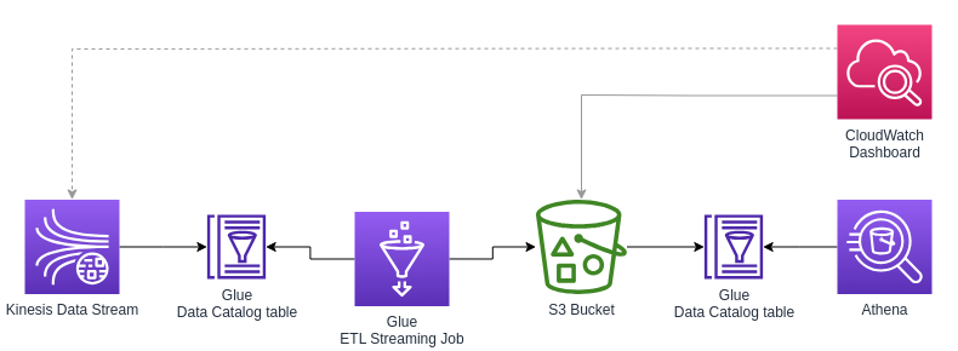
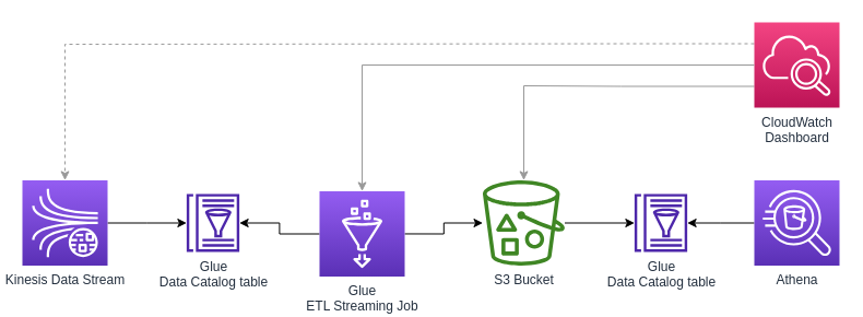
+ <mxCell id="16" value="" style="edgeStyle=orthogonalEdgeStyle;rounded=0;orthogonalLoop=1;jettySize=auto;html=1;strokeColor=#999999;strokeWidth=1;exitX=0;exitY=0.5;exitDx=0;exitDy=0;exitPerimeter=0;entryX=0.5;entryY=0;entryDx=0;entryDy=0;entryPerimeter=0;" parent="1" source="15" target="10" edge="1"><mxGeometry relative="1" as="geometry"><mxPoint x="698" y="330" as="sourcePoint" /><mxPoint x="458" y="350" as="targetPoint" /><Array as="points"><mxPoint x="331" y="59" /></Array></mxGeometry></mxCell>
